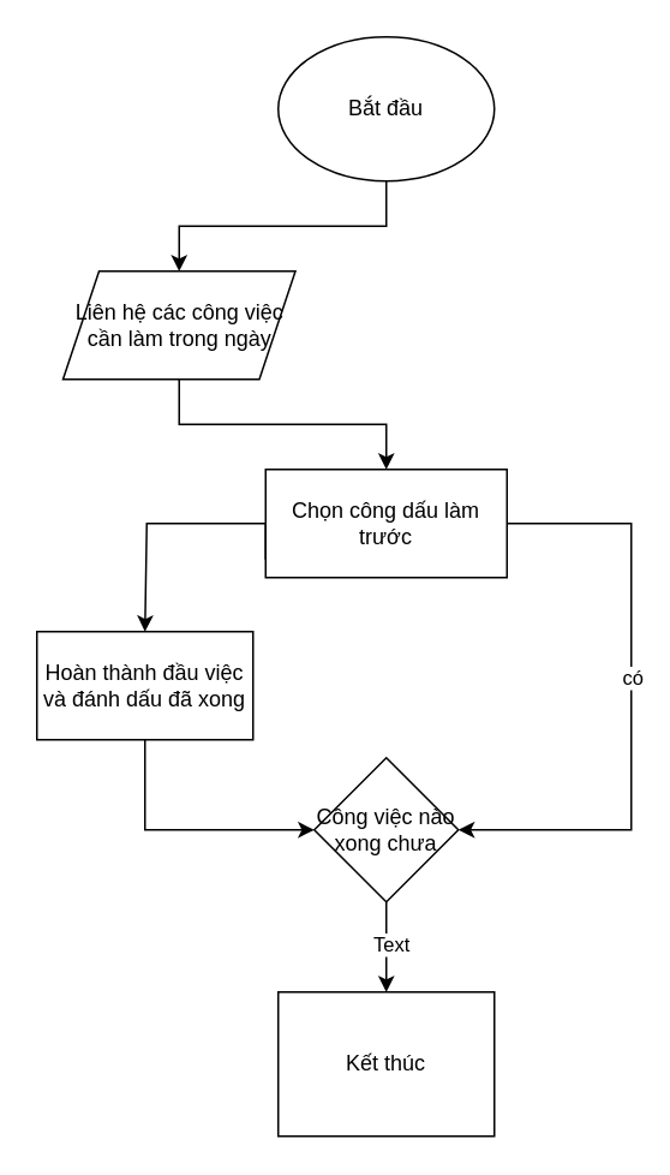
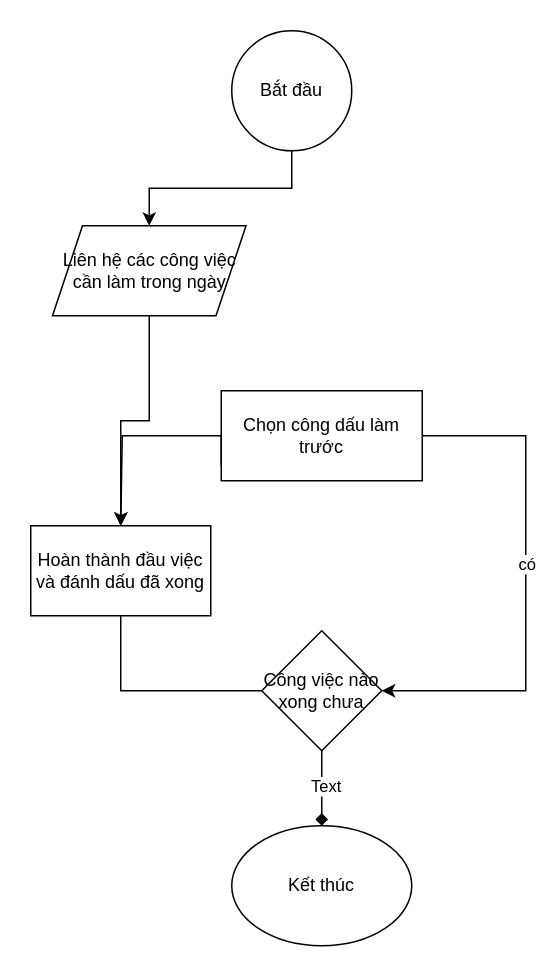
- <mxCell id="3" value="Bắt đầu" style="ellipse;whiteSpace=wrap;html=1;" vertex="1" parent="1"><mxGeometry x="154" y="20" width="120" height="80" as="geometry" /></mxCell>
+ <mxCell id="3" value="Bắt đầu" style="ellipse;whiteSpace=wrap;html=1;" vertex="1" parent="1"><mxGeometry x="154" y="20" width="80" height="80" as="geometry" /></mxCell>
- <mxCell id="4" value="" style="edgeStyle=orthogonalEdgeStyle;rounded=0;orthogonalLoop=1;jettySize=auto;html=1;" edge="1" parent="1" source="5" target="9"><mxGeometry relative="1" as="geometry" /></mxCell>
+ <mxCell id="4" value="" style="edgeStyle=orthogonalEdgeStyle;rounded=0;orthogonalLoop=1;jettySize=auto;html=1;" edge="1" parent="1" source="5" target="11"><mxGeometry relative="1" as="geometry" /></mxCell>
- <mxCell id="10" style="edgeStyle=orthogonalEdgeStyle;rounded=0;orthogonalLoop=1;jettySize=auto;html=1;exitX=0.5;exitY=1;exitDx=0;exitDy=0;entryX=0;entryY=0.5;entryDx=0;entryDy=0;" edge="1" parent="1" source="11" target="14"><mxGeometry relative="1" as="geometry" /></mxCell>
+ <mxCell id="10" style="edgeStyle=orthogonalEdgeStyle;rounded=0;orthogonalLoop=1;jettySize=auto;html=1;exitX=0.5;exitY=1;exitDx=0;exitDy=0;entryX=0;entryY=0.5;entryDx=0;entryDy=0;endArrow=none;" edge="1" parent="1" source="11" target="14"><mxGeometry relative="1" as="geometry" /></mxCell>
- <mxCell id="12" style="edgeStyle=orthogonalEdgeStyle;rounded=0;orthogonalLoop=1;jettySize=auto;html=1;exitX=0.5;exitY=1;exitDx=0;exitDy=0;" edge="1" parent="1" source="14" target="15"><mxGeometry relative="1" as="geometry"><mxPoint x="214" y="550" as="targetPoint" /><Array as="points"><mxPoint x="214" y="510" /><mxPoint x="214" y="510" /></Array></mxGeometry></mxCell>
+ <mxCell id="12" style="edgeStyle=orthogonalEdgeStyle;rounded=0;orthogonalLoop=1;jettySize=auto;html=1;exitX=0.5;exitY=1;exitDx=0;exitDy=0;endArrow=diamond;" edge="1" parent="1" source="14" target="15"><mxGeometry relative="1" as="geometry"><mxPoint x="214" y="550" as="targetPoint" /><Array as="points"><mxPoint x="214" y="510" /><mxPoint x="214" y="510" /></Array></mxGeometry></mxCell>
- <mxCell id="15" value="Kết thúc" style="whiteSpace=wrap;html=1;rounded=0;" vertex="1" parent="1"><mxGeometry x="154" y="550" width="120" height="80" as="geometry" /></mxCell>
+ <mxCell id="15" value="Kết thúc" style="ellipse;whiteSpace=wrap;html=1;" vertex="1" parent="1"><mxGeometry x="154" y="550" width="120" height="80" as="geometry" /></mxCell>
